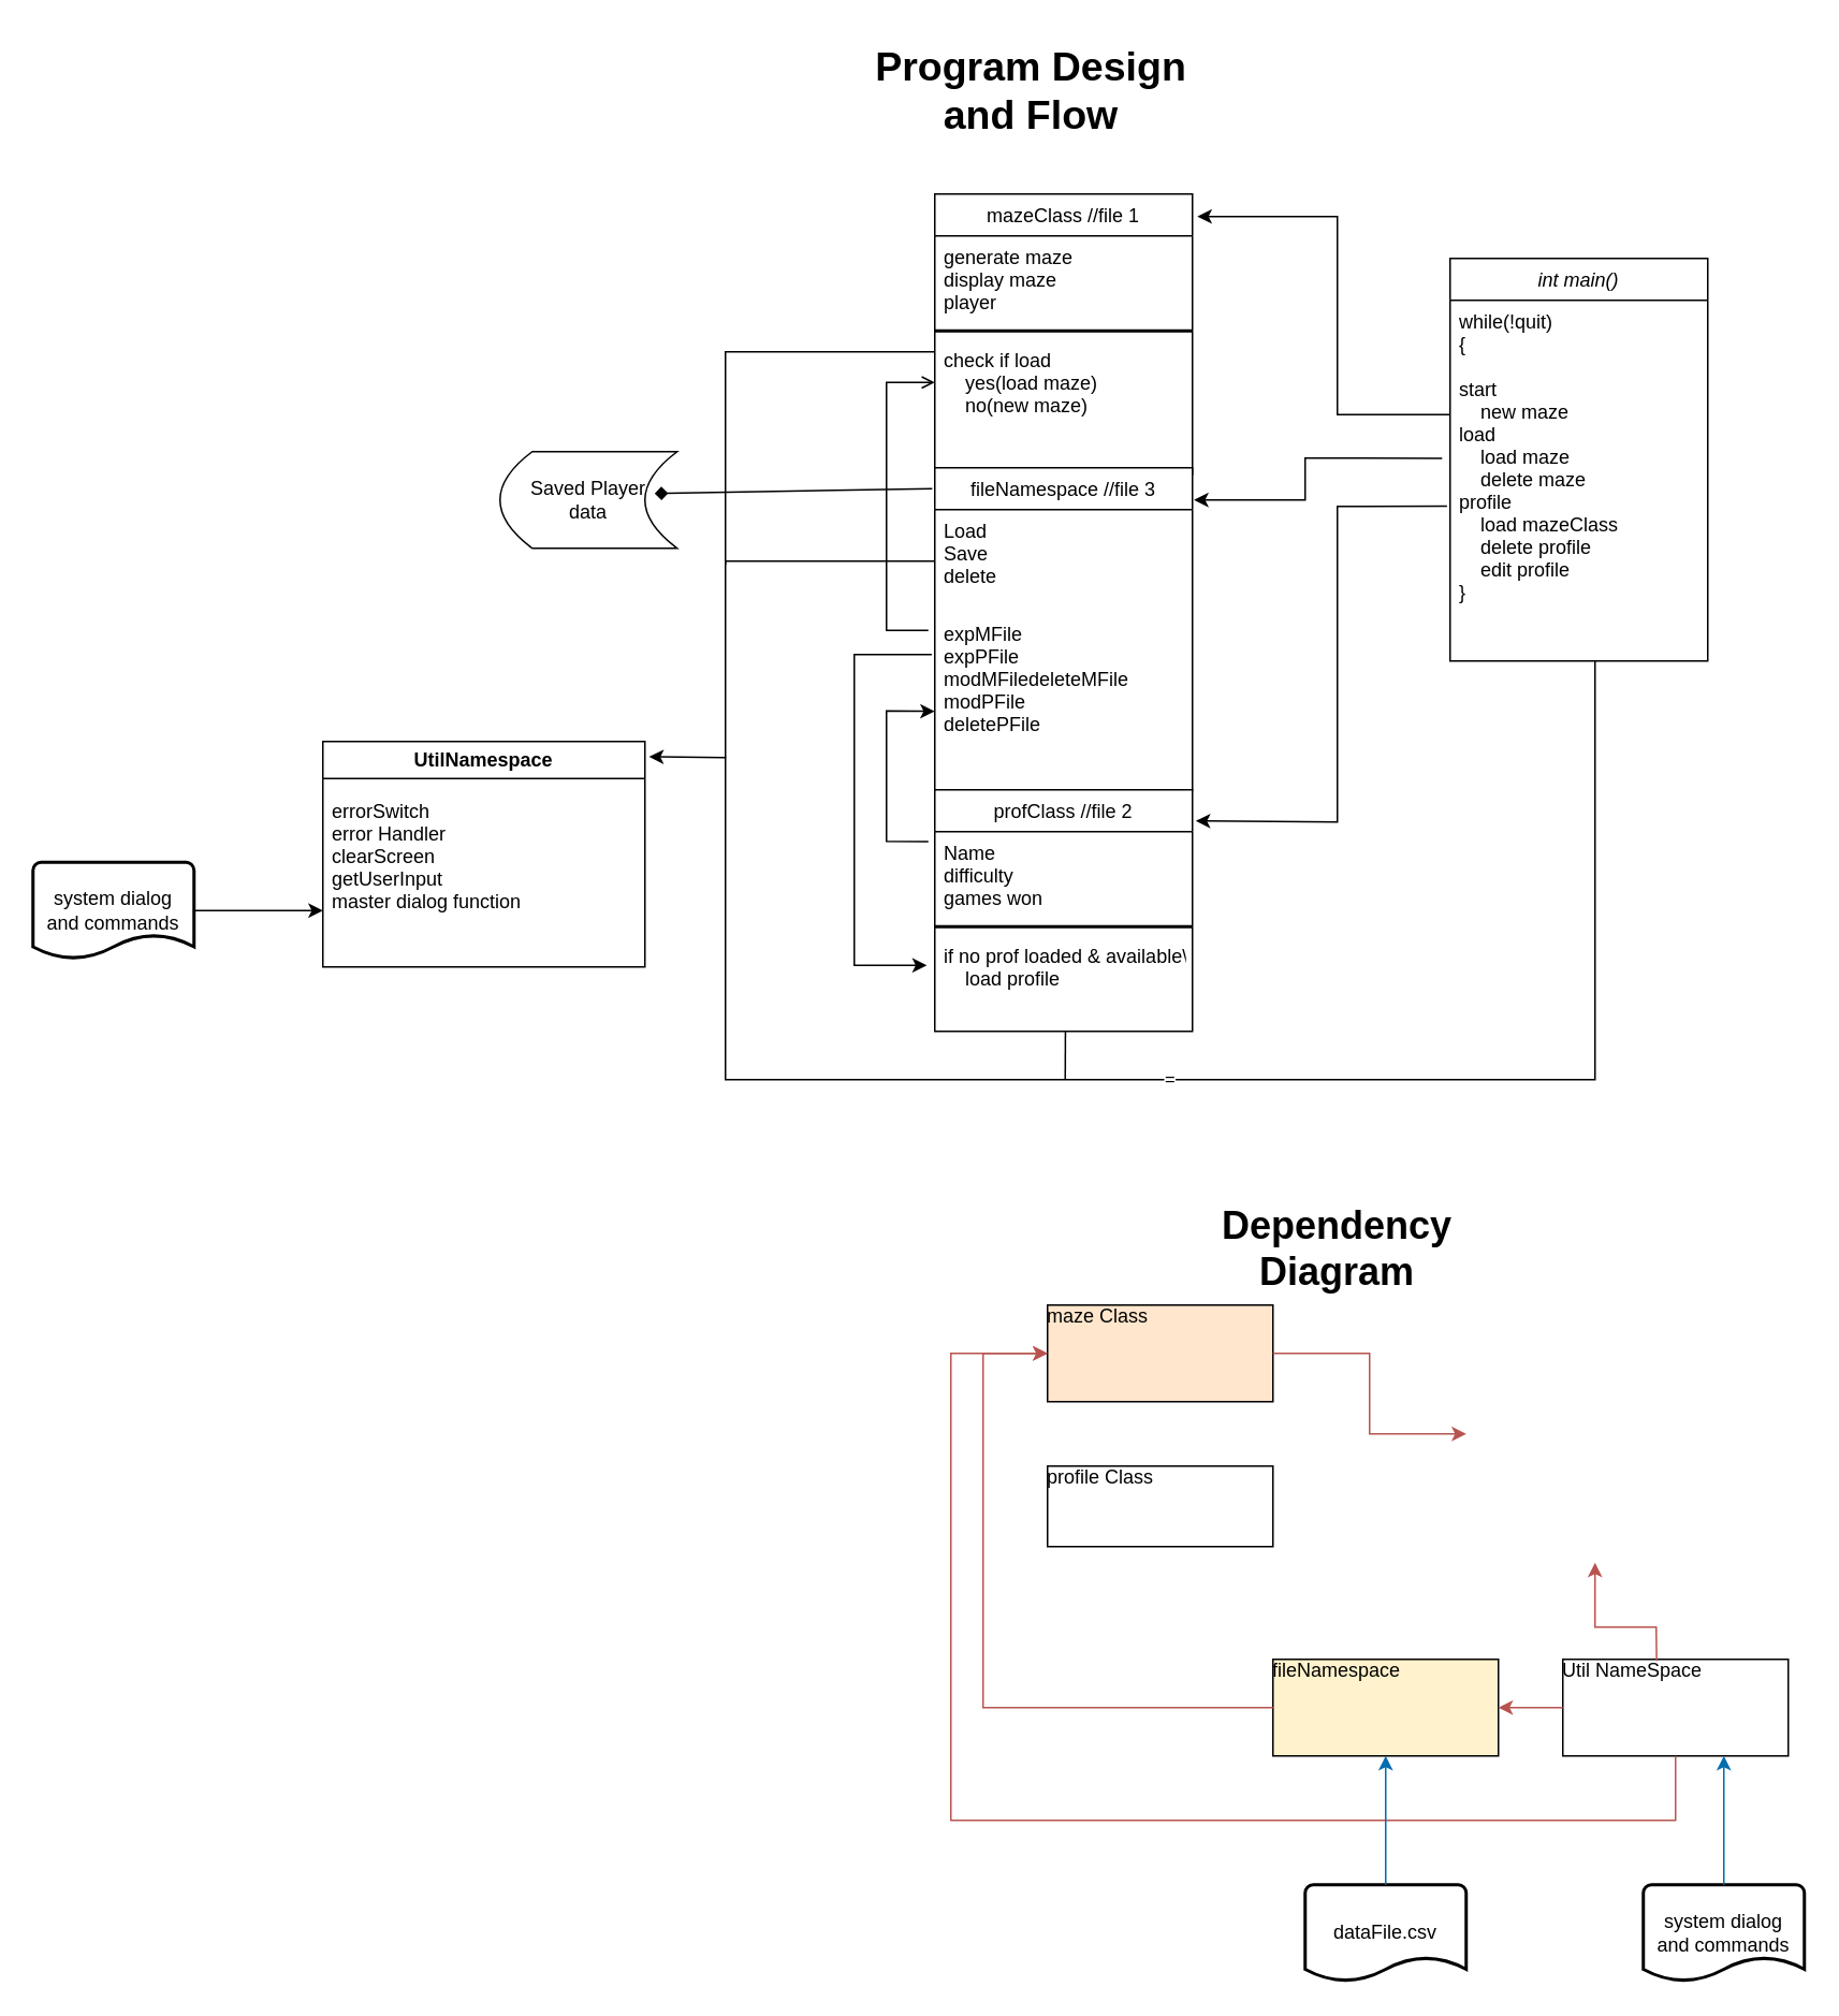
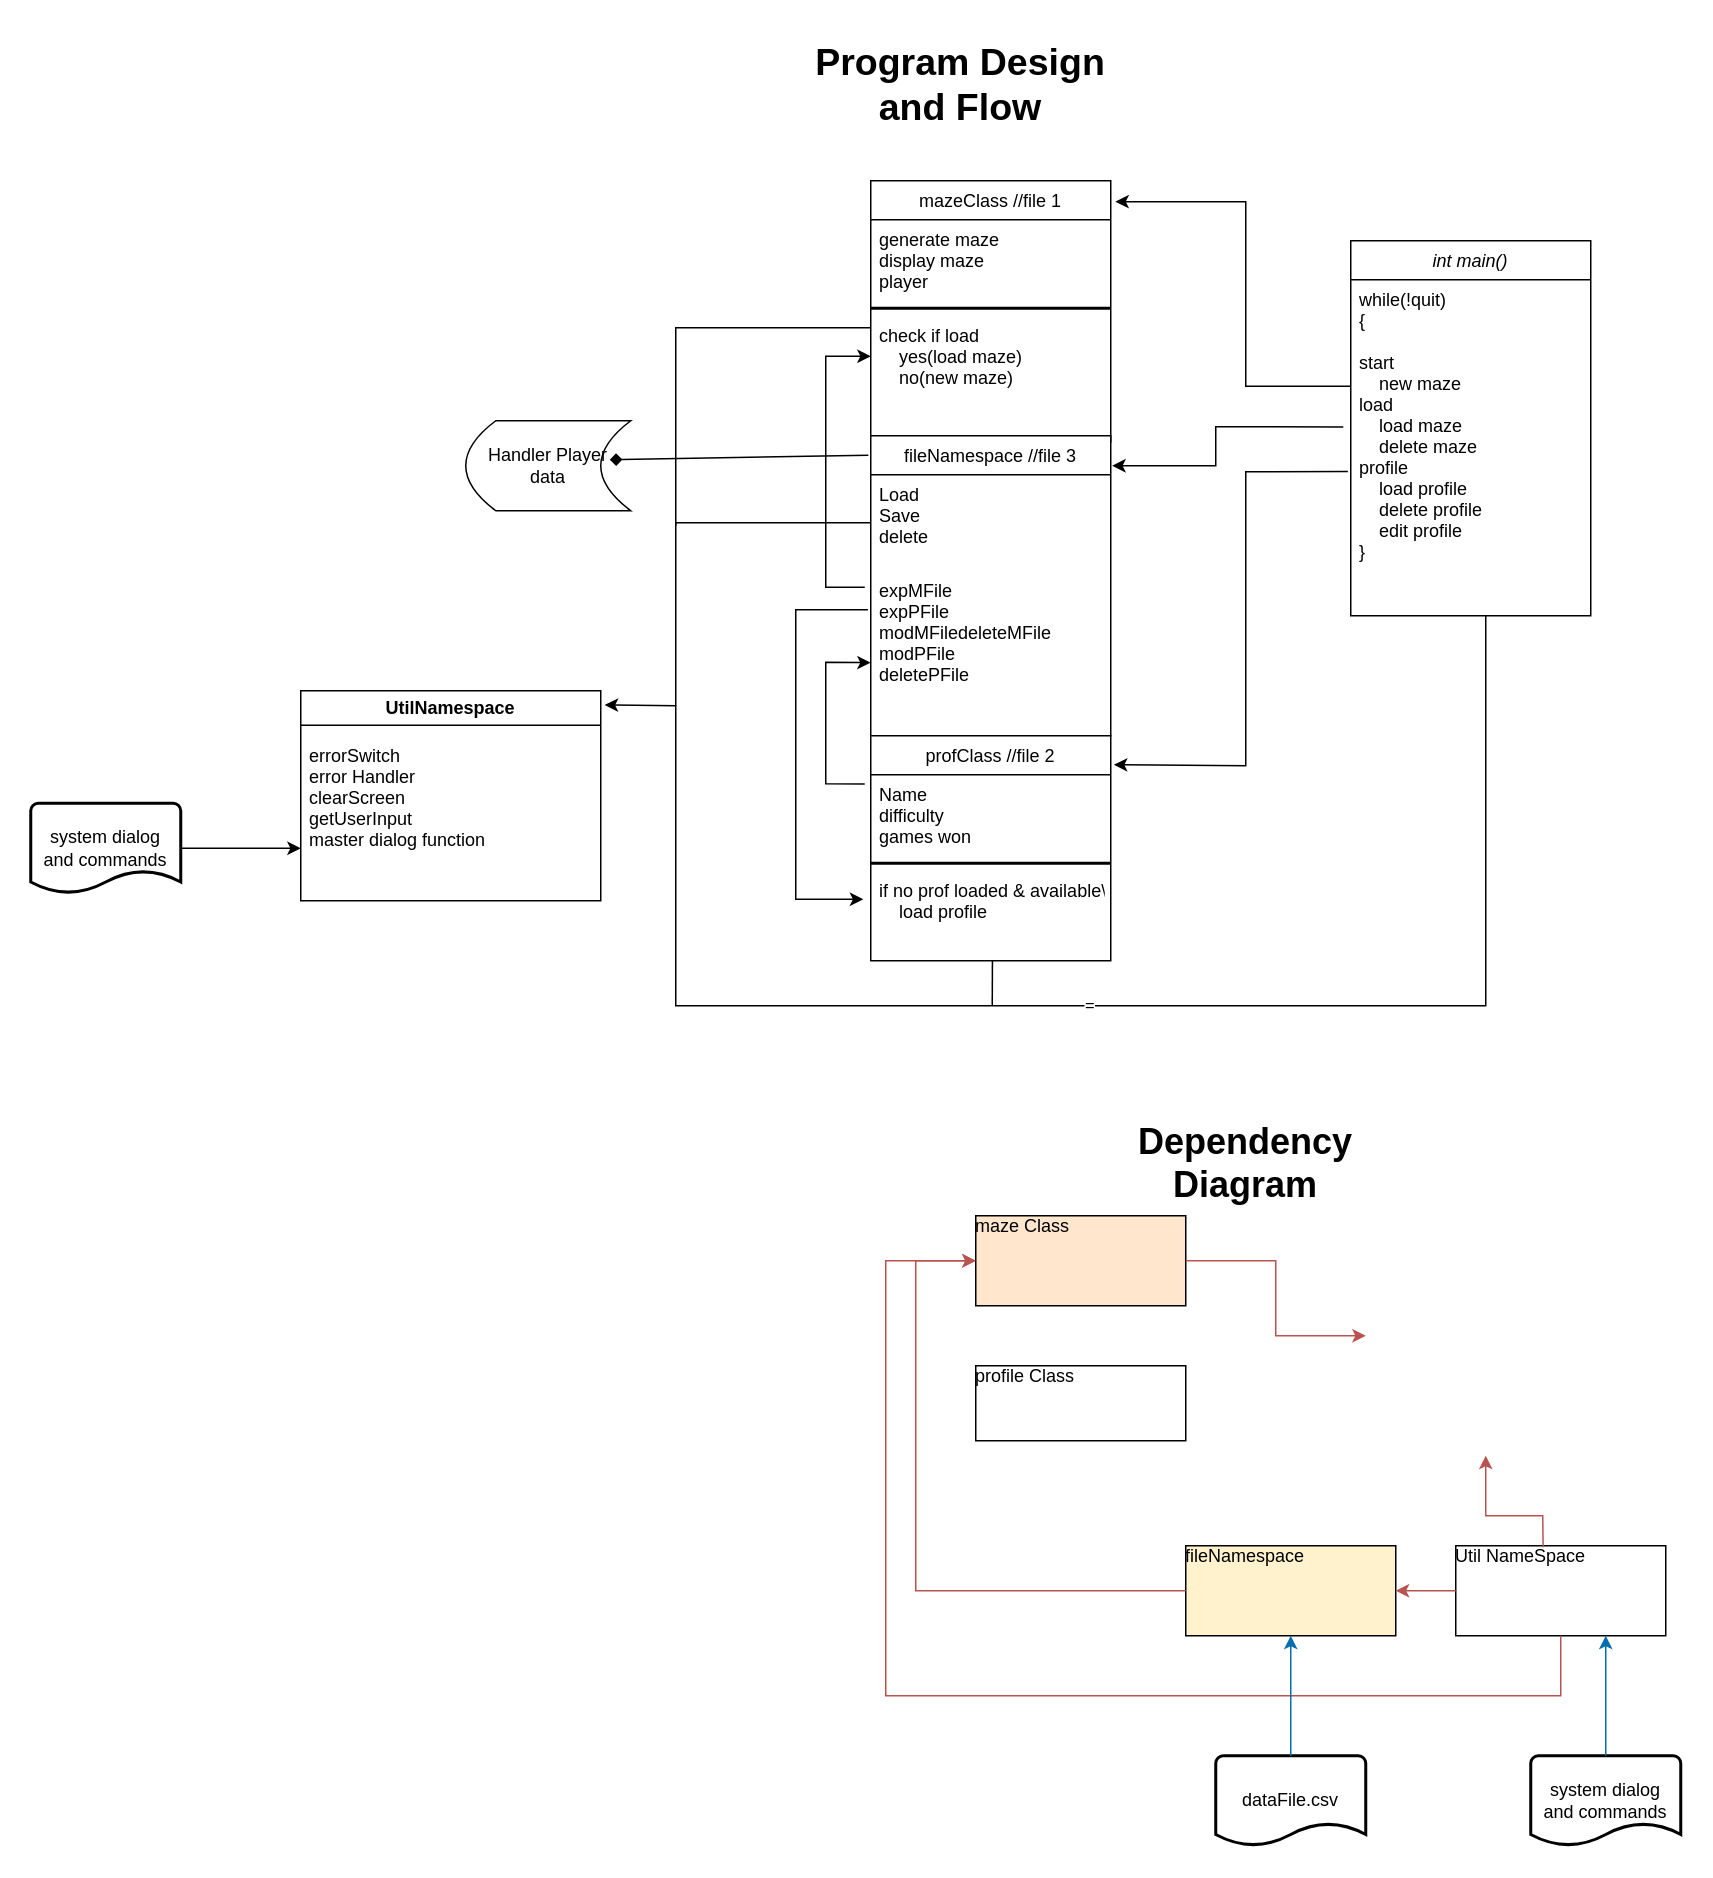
- <mxCell id="3" value="while(!quit)&#10;{&#10;&#10;start&#10;    new maze&#10;load&#10;    load maze&#10;    delete maze&#10;profile&#10;    load mazeClass&#10;    delete profile&#10;    edit profile&#10;}&#10;&#10;&#10;" style="text;align=left;verticalAlign=top;spacingLeft=4;spacingRight=4;overflow=hidden;rotatable=0;points=[[0,0.5],[1,0.5]];portConstraint=eastwest;" parent="2" vertex="1"><mxGeometry y="26" width="160" height="224" as="geometry" /></mxCell>
+ <mxCell id="3" value="while(!quit)&#10;{&#10;&#10;start&#10;    new maze&#10;load&#10;    load maze&#10;    delete maze&#10;profile&#10;    load profile&#10;    delete profile&#10;    edit profile&#10;}&#10;&#10;&#10;" style="text;align=left;verticalAlign=top;spacingLeft=4;spacingRight=4;overflow=hidden;rotatable=0;points=[[0,0.5],[1,0.5]];portConstraint=eastwest;" parent="2" vertex="1"><mxGeometry y="26" width="160" height="224" as="geometry" /></mxCell>
- <mxCell id="21" value="" style="endArrow=open;html=1;rounded=0;exitX=-0.025;exitY=0.11;exitDx=0;exitDy=0;exitPerimeter=0;entryX=0;entryY=0.5;entryDx=0;entryDy=0;" parent="1" source="10" target="7" edge="1"><mxGeometry width="50" height="50" relative="1" as="geometry"><mxPoint x="660" y="390" as="sourcePoint" /><mxPoint x="550" y="240" as="targetPoint" /><Array as="points"><mxPoint x="550" y="391" /><mxPoint x="550" y="237" /></Array></mxGeometry></mxCell>
+ <mxCell id="21" value="" style="endArrow=classic;html=1;rounded=0;exitX=-0.025;exitY=0.11;exitDx=0;exitDy=0;exitPerimeter=0;entryX=0;entryY=0.5;entryDx=0;entryDy=0;" parent="1" source="10" target="7" edge="1"><mxGeometry width="50" height="50" relative="1" as="geometry"><mxPoint x="660" y="390" as="sourcePoint" /><mxPoint x="550" y="240" as="targetPoint" /><Array as="points"><mxPoint x="550" y="391" /><mxPoint x="550" y="237" /></Array></mxGeometry></mxCell>
- <mxCell id="19" value="&lt;div&gt;Saved Player &lt;br&gt;&lt;/div&gt;&lt;div&gt;data&lt;br&gt;&lt;/div&gt;" style="shape=dataStorage;whiteSpace=wrap;html=1;fixedSize=1;" parent="1" vertex="1"><mxGeometry y="280" width="110" height="60" as="geometry" x="310" /></mxCell>
+ <mxCell id="19" value="&lt;div&gt;Handler Player &lt;br&gt;&lt;/div&gt;&lt;div&gt;data&lt;br&gt;&lt;/div&gt;" style="shape=dataStorage;whiteSpace=wrap;html=1;fixedSize=1;" parent="1" vertex="1"><mxGeometry y="280" width="110" height="60" as="geometry" x="310" /></mxCell>
